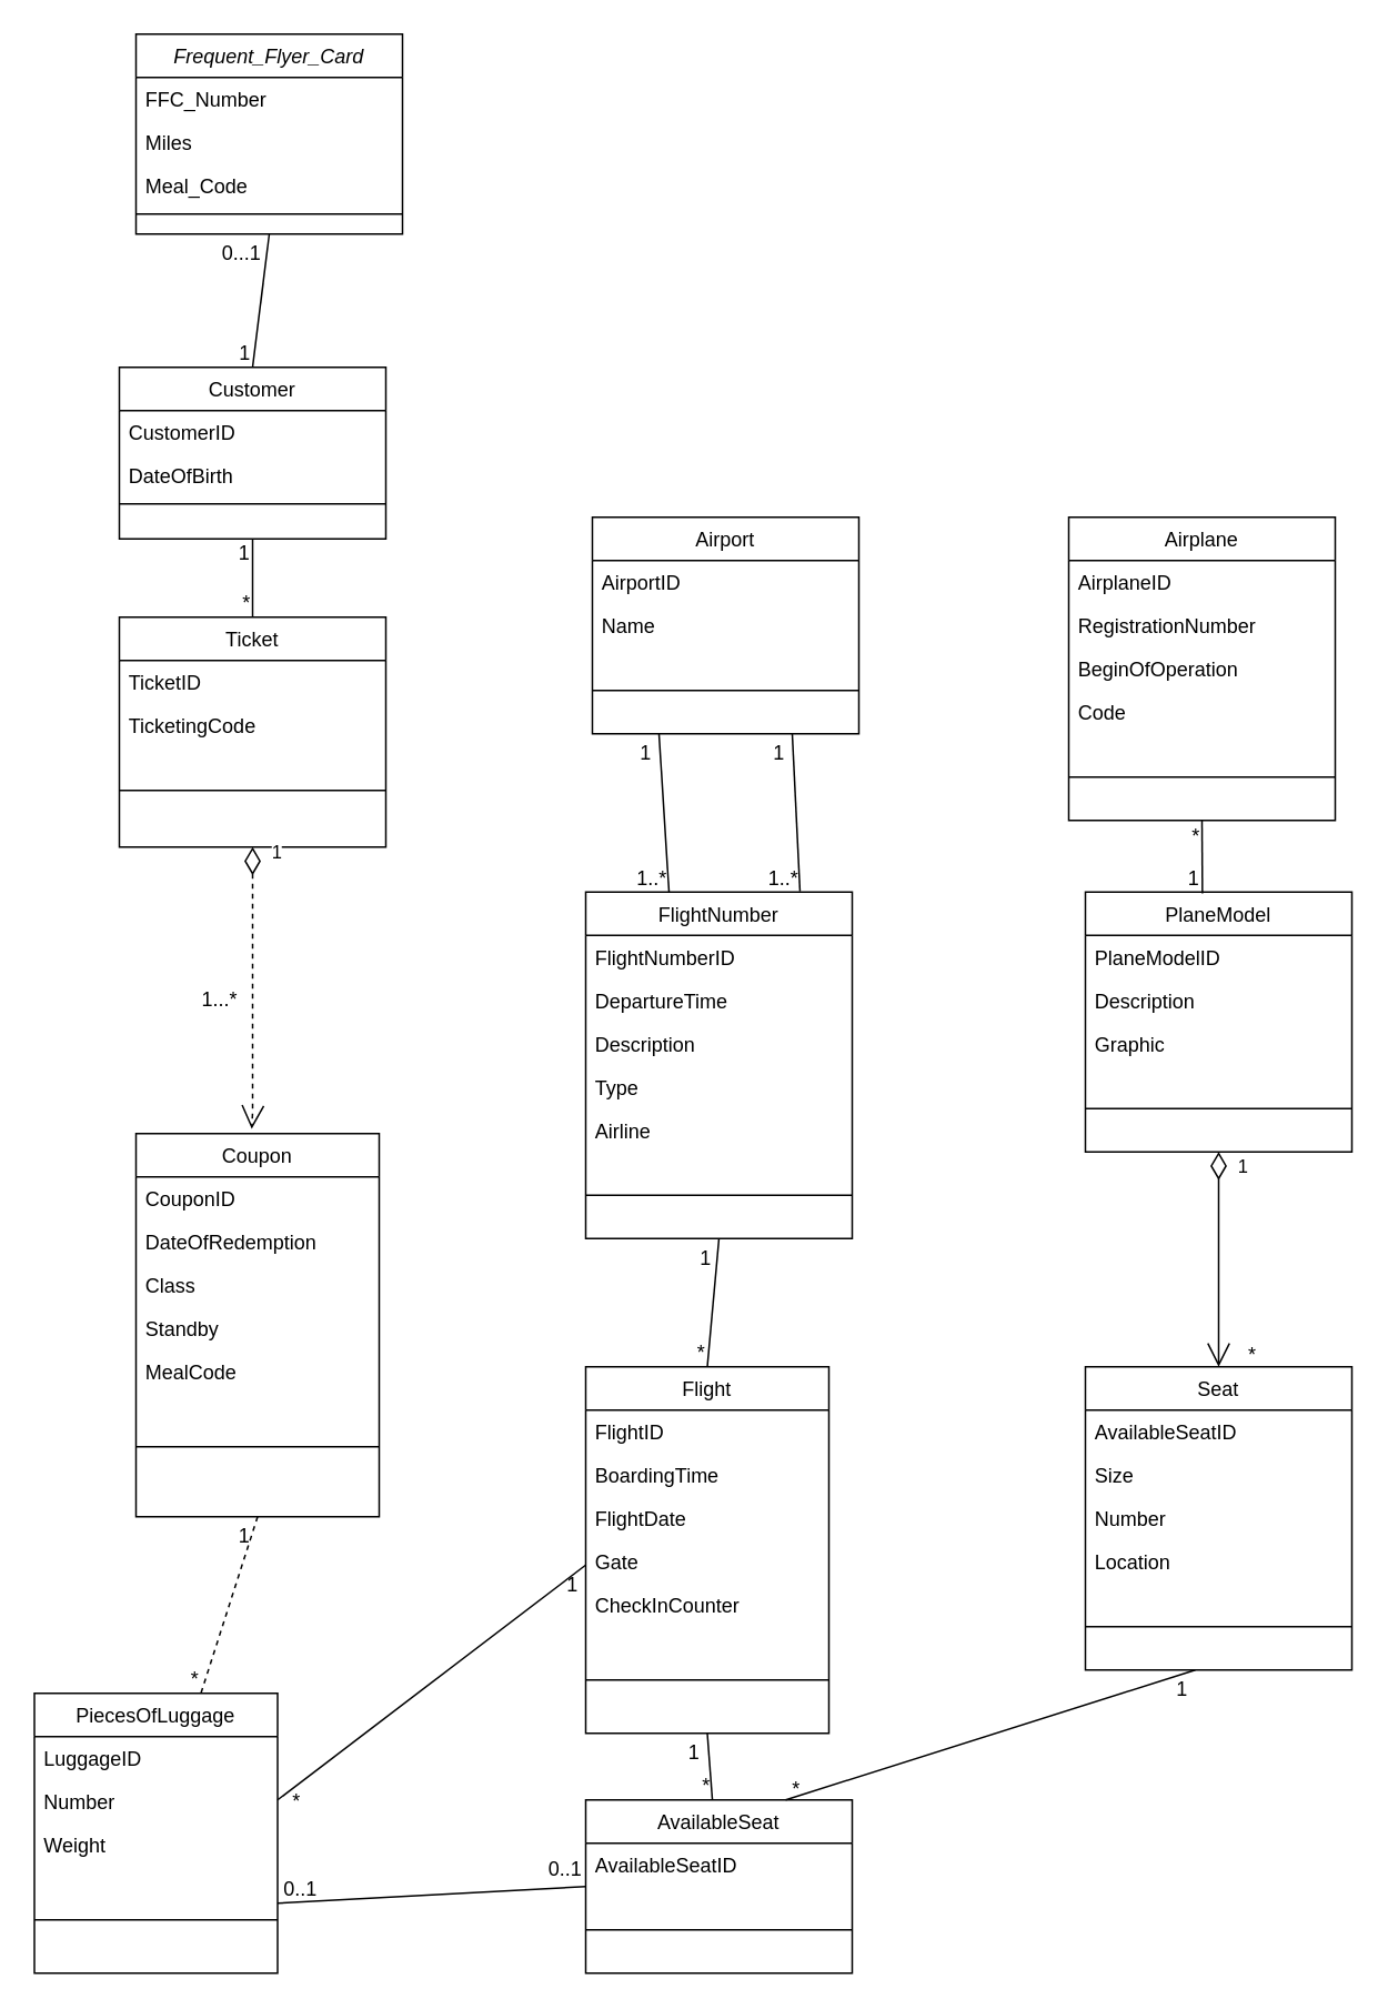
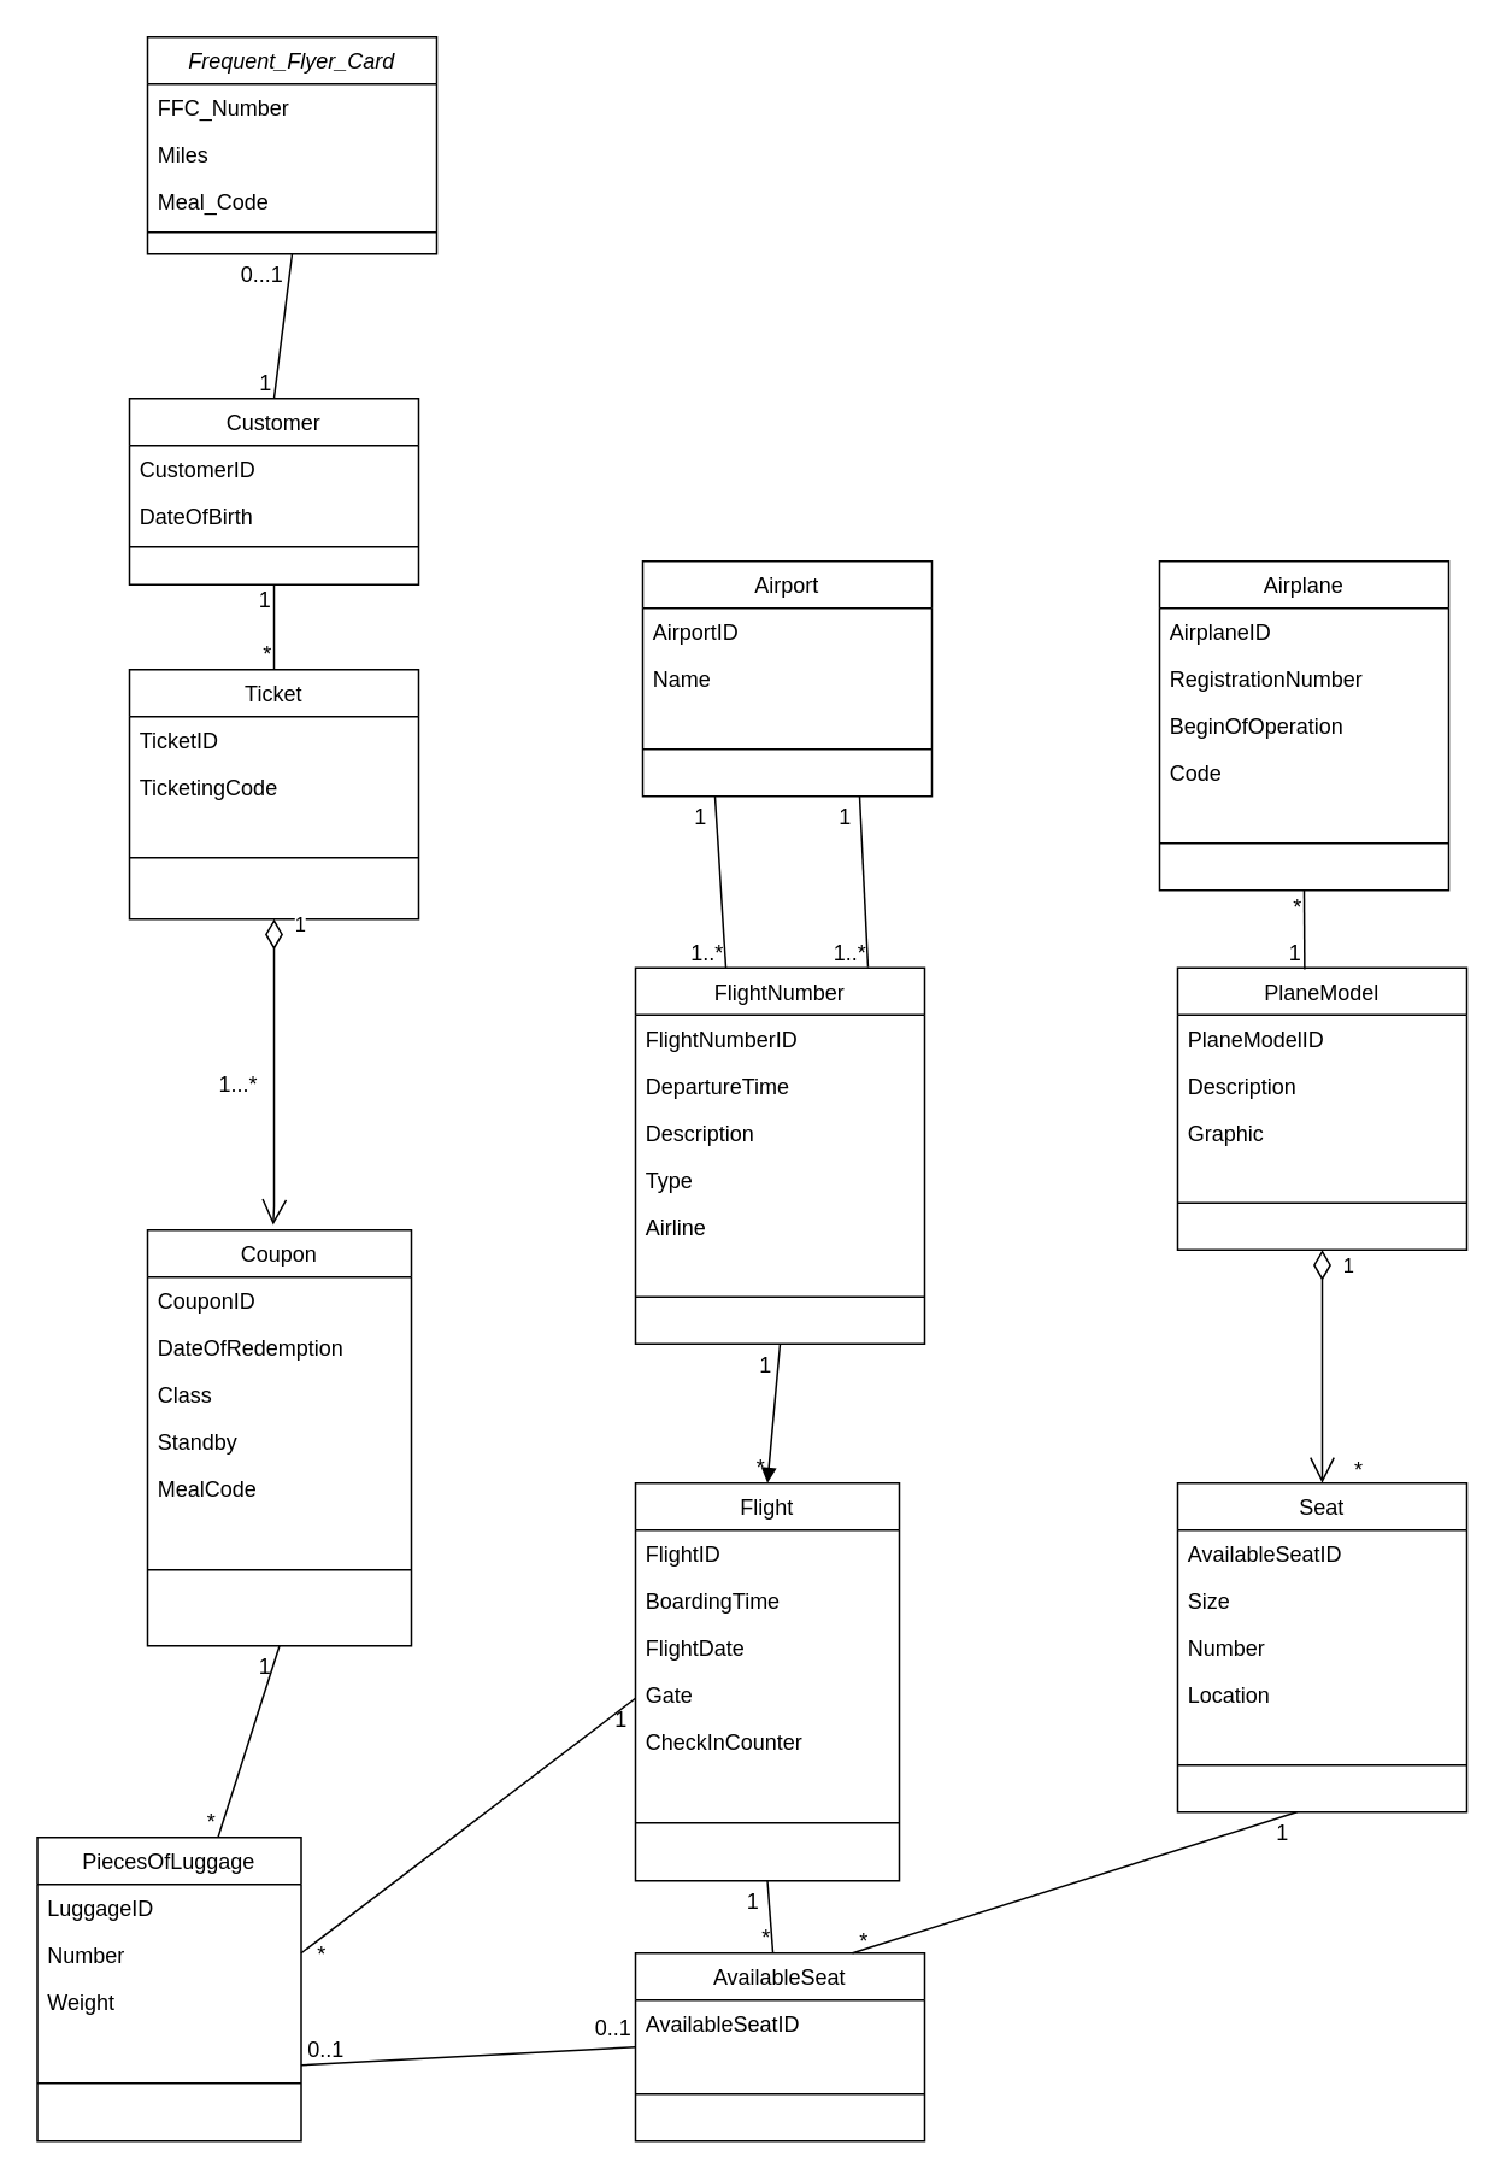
- <mxCell id="72" value="1" style="endArrow=open;html=1;endSize=12;startArrow=diamondThin;startSize=14;startFill=0;edgeStyle=orthogonalEdgeStyle;align=left;verticalAlign=bottom;rounded=0;exitX=0.5;exitY=1;exitDx=0;exitDy=0;entryX=0.476;entryY=-0.012;entryDx=0;entryDy=0;entryPerimeter=0;dashed=1;" edge="1" parent="1" source="7" target="11"><mxGeometry x="-0.853" y="10" relative="1" as="geometry"><mxPoint x="175.3" y="560" as="sourcePoint" /><mxPoint x="141" y="640" as="targetPoint" /><Array as="points"><mxPoint x="151" y="667" /></Array><mxPoint as="offset" /></mxGeometry></mxCell>
+ <mxCell id="72" value="1" style="endArrow=open;html=1;endSize=12;startArrow=diamondThin;startSize=14;startFill=0;edgeStyle=orthogonalEdgeStyle;align=left;verticalAlign=bottom;rounded=0;exitX=0.5;exitY=1;exitDx=0;exitDy=0;entryX=0.476;entryY=-0.012;entryDx=0;entryDy=0;entryPerimeter=0;" edge="1" parent="1" source="7" target="11"><mxGeometry x="-0.853" y="10" relative="1" as="geometry"><mxPoint x="175.3" y="560" as="sourcePoint" /><mxPoint x="141" y="640" as="targetPoint" /><Array as="points"><mxPoint x="151" y="667" /></Array><mxPoint as="offset" /></mxGeometry></mxCell>
- <mxCell id="80" value="" style="endArrow=none;html=1;rounded=0;exitX=0.5;exitY=1;exitDx=0;exitDy=0;entryX=0.5;entryY=0;entryDx=0;entryDy=0;" edge="1" parent="1" source="73" target="37"><mxGeometry relative="1" as="geometry"><mxPoint x="164" y="920" as="sourcePoint" /><mxPoint x="130" y="1026" as="targetPoint" /></mxGeometry></mxCell>
+ <mxCell id="80" value="" style="endArrow=block;html=1;rounded=0;exitX=0.5;exitY=1;exitDx=0;exitDy=0;entryX=0.5;entryY=0;entryDx=0;entryDy=0;" edge="1" parent="1" source="73" target="37"><mxGeometry relative="1" as="geometry"><mxPoint x="164" y="920" as="sourcePoint" /><mxPoint x="130" y="1026" as="targetPoint" /></mxGeometry></mxCell>
- <mxCell id="34" value="" style="endArrow=none;html=1;rounded=0;exitX=0.5;exitY=1;exitDx=0;exitDy=0;dashed=1;" edge="1" parent="1" source="11" target="29"><mxGeometry relative="1" as="geometry"><mxPoint x="311" y="970" as="sourcePoint" /><mxPoint x="471" y="970" as="targetPoint" /></mxGeometry></mxCell>
+ <mxCell id="34" value="" style="endArrow=none;html=1;rounded=0;exitX=0.5;exitY=1;exitDx=0;exitDy=0;" edge="1" parent="1" source="11" target="29"><mxGeometry relative="1" as="geometry"><mxPoint x="311" y="970" as="sourcePoint" /><mxPoint x="471" y="970" as="targetPoint" /></mxGeometry></mxCell>
